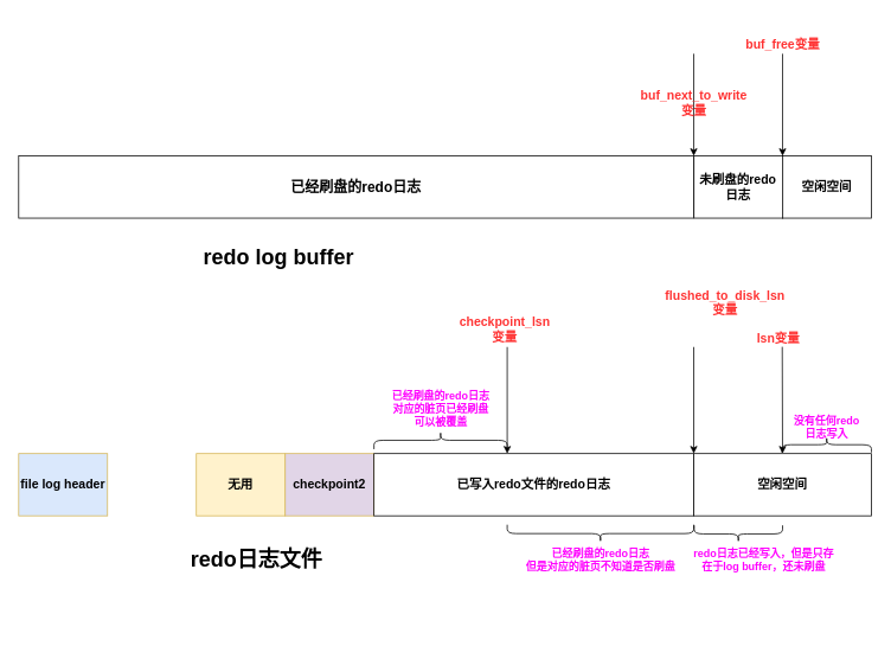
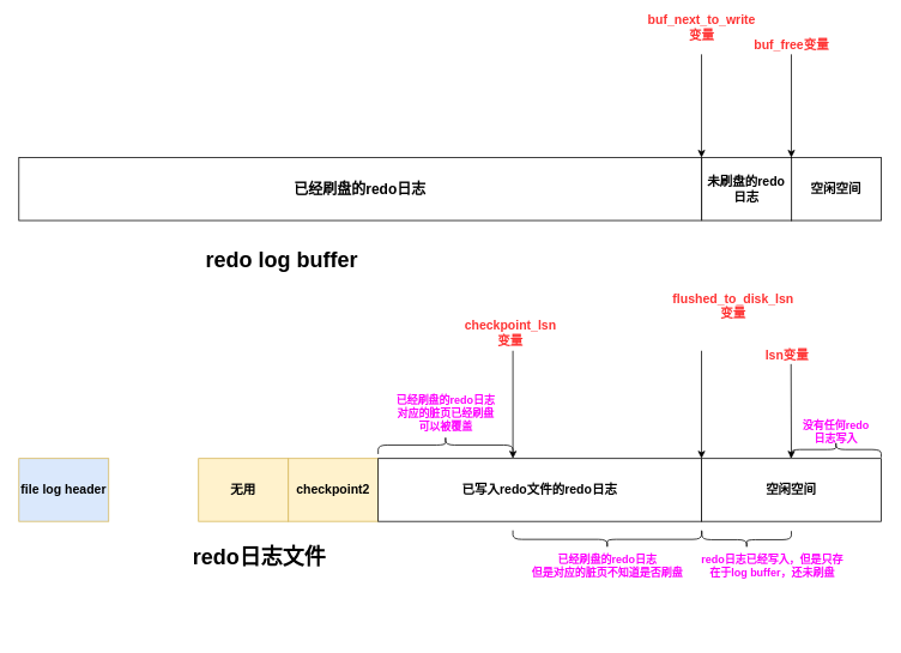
- <mxCell id="29" value="&lt;b&gt;&lt;font color=&quot;#ff3333&quot; style=&quot;font-size: 14px&quot;&gt;buf_next_to_write变量&lt;/font&gt;&lt;/b&gt;" style="text;html=1;strokeColor=none;fillColor=none;align=center;verticalAlign=middle;whiteSpace=wrap;rounded=0;" vertex="1" parent="1"><mxGeometry x="732.5" y="105" width="95" height="20" as="geometry" /></mxCell>
+ <mxCell id="29" value="&lt;b&gt;&lt;font color=&quot;#ff3333&quot; style=&quot;font-size: 14px&quot;&gt;buf_next_to_write变量&lt;/font&gt;&lt;/b&gt;" style="text;html=1;strokeColor=none;fillColor=none;align=center;verticalAlign=middle;whiteSpace=wrap;rounded=0;" vertex="1" parent="1"><mxGeometry x="732.5" y="20" width="95" height="20" as="geometry" /></mxCell>
- <mxCell id="11" value="&lt;b&gt;&lt;font color=&quot;#ff3333&quot; style=&quot;font-size: 14px&quot;&gt;lsn变量&lt;/font&gt;&lt;/b&gt;" style="text;html=1;strokeColor=none;fillColor=none;align=center;verticalAlign=middle;whiteSpace=wrap;rounded=0;" parent="1" vertex="1"><mxGeometry x="827.5" y="370" width="95" height="20" as="geometry" /></mxCell>
+ <mxCell id="11" value="&lt;b&gt;&lt;font color=&quot;#ff3333&quot; style=&quot;font-size: 14px&quot;&gt;lsn变量&lt;/font&gt;&lt;/b&gt;" style="text;html=1;strokeColor=none;fillColor=none;align=center;verticalAlign=middle;whiteSpace=wrap;rounded=0;" parent="1" vertex="1"><mxGeometry x="827.5" y="385" width="95" height="20" as="geometry" /></mxCell>
- <mxCell id="3" value="&lt;span style=&quot;font-size: 14px&quot;&gt;&lt;b&gt;checkpoint2&lt;/b&gt;&lt;/span&gt;" style="rounded=0;whiteSpace=wrap;html=1;fillColor=#e1d5e7;strokeColor=#d6b656;" parent="1" vertex="1"><mxGeometry x="320" y="510" width="100" height="70" as="geometry" /></mxCell>
+ <mxCell id="3" value="&lt;span style=&quot;font-size: 14px&quot;&gt;&lt;b&gt;checkpoint2&lt;/b&gt;&lt;/span&gt;" style="rounded=0;whiteSpace=wrap;html=1;fillColor=#fff2cc;strokeColor=#d6b656;" parent="1" vertex="1"><mxGeometry x="320" y="510" width="100" height="70" as="geometry" /></mxCell>
- <mxCell id="10" value="&lt;b&gt;&lt;font style=&quot;font-size: 24px&quot;&gt;redo日志文件&lt;/font&gt;&lt;/b&gt;" style="text;html=1;strokeColor=none;fillColor=none;align=center;verticalAlign=middle;whiteSpace=wrap;rounded=0;" parent="1" vertex="1"><mxGeometry x="190" y="620" width="196" height="20" as="geometry" /></mxCell>
+ <mxCell id="10" value="&lt;b&gt;&lt;font style=&quot;font-size: 24px&quot;&gt;redo日志文件&lt;/font&gt;&lt;/b&gt;" style="text;html=1;strokeColor=none;fillColor=none;align=center;verticalAlign=middle;whiteSpace=wrap;rounded=0;" parent="1" vertex="1"><mxGeometry x="190" y="610" width="196" height="20" as="geometry" /></mxCell>
